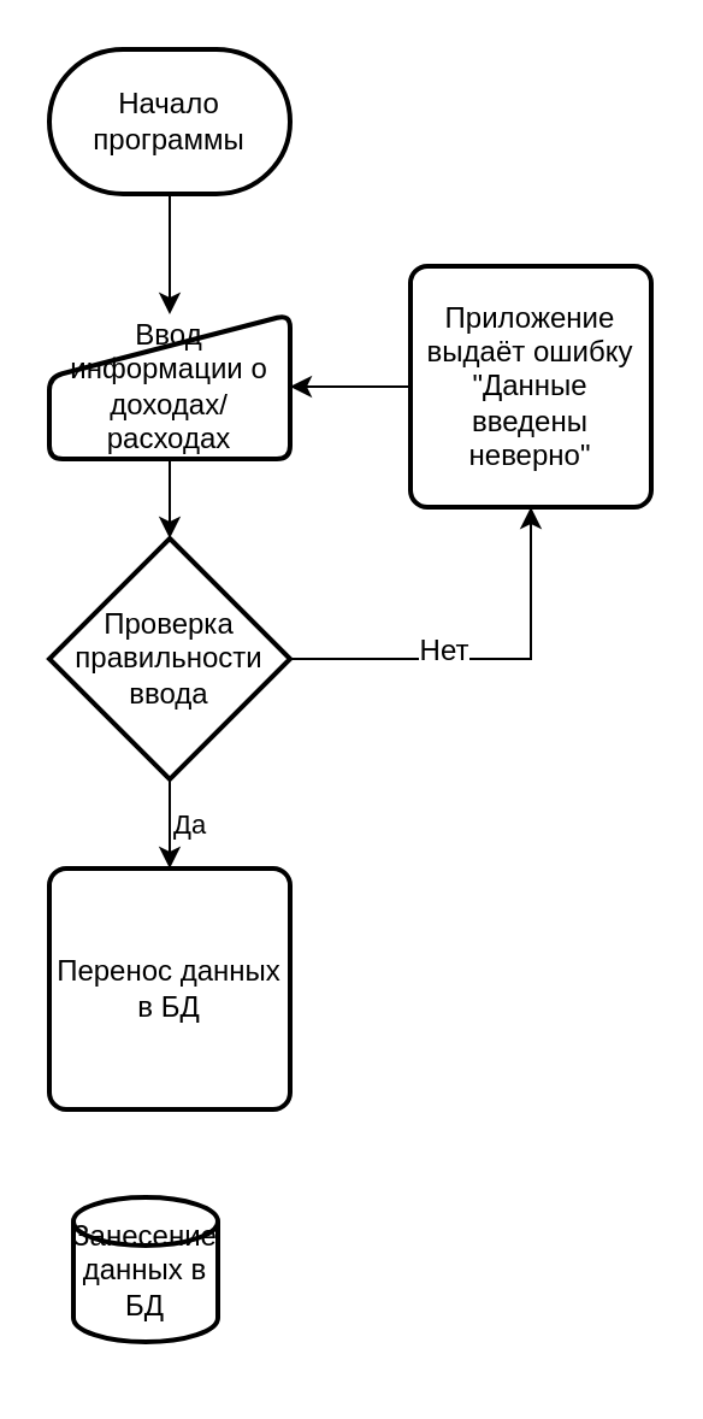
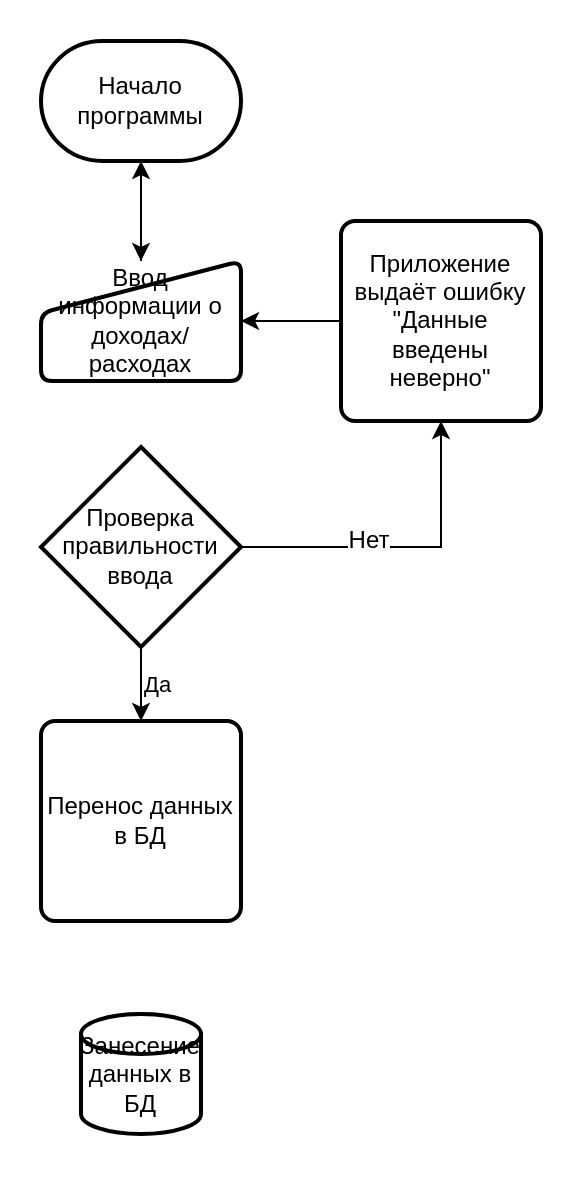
- <mxCell id="5" value="" style="edgeStyle=orthogonalEdgeStyle;rounded=0;orthogonalLoop=1;jettySize=auto;html=1;" edge="1" parent="1" source="6" target="10"><mxGeometry relative="1" as="geometry" /></mxCell>
+ <mxCell id="5" value="" style="edgeStyle=orthogonalEdgeStyle;rounded=0;orthogonalLoop=1;jettySize=auto;html=1;" edge="1" parent="1" source="6" target="3"><mxGeometry relative="1" as="geometry" /></mxCell>
- <mxCell id="4" value="Занесение данных в БД" style="strokeWidth=2;html=1;shape=mxgraph.flowchart.database;whiteSpace=wrap;" vertex="1" parent="1"><mxGeometry x="30" y="496.5" width="60" height="60" as="geometry" /></mxCell>
+ <mxCell id="4" value="Занесение данных в БД" style="strokeWidth=2;html=1;shape=mxgraph.flowchart.database;whiteSpace=wrap;" vertex="1" parent="1"><mxGeometry x="40" y="506.5" width="60" height="60" as="geometry" /></mxCell>
